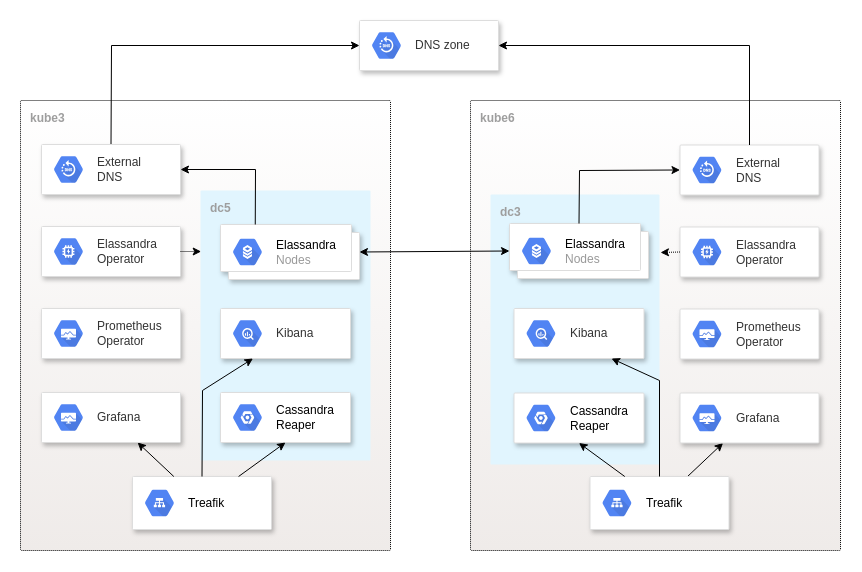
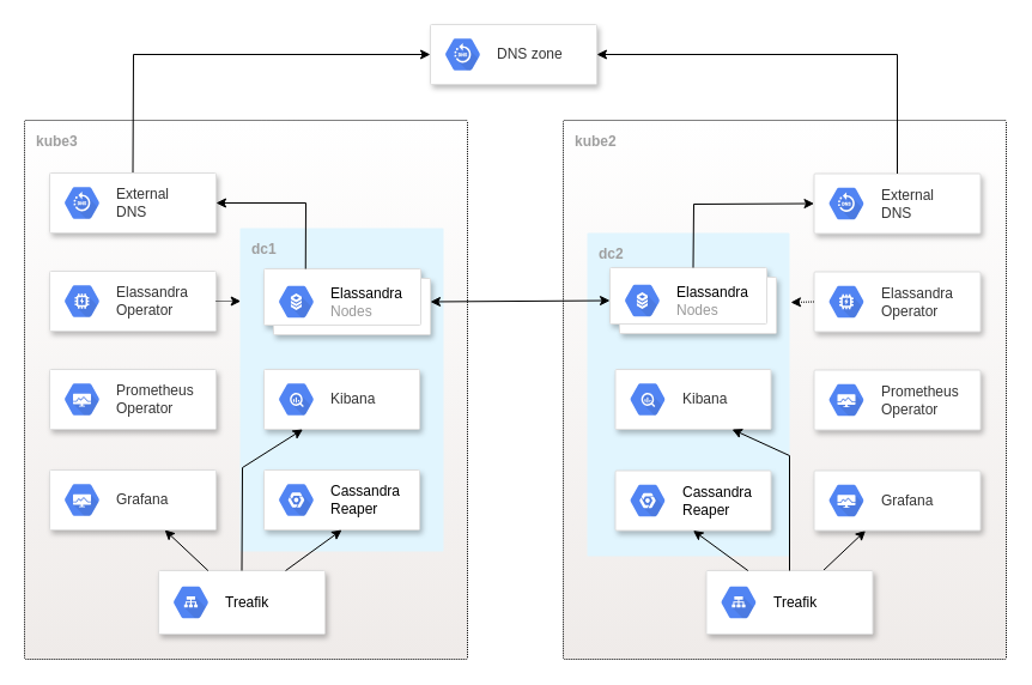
- <mxCell id="4" value="&lt;b&gt;kube6&lt;/b&gt;" style="points=[[0,0,0],[0.25,0,0],[0.5,0,0],[0.75,0,0],[1,0,0],[1,0.25,0],[1,0.5,0],[1,0.75,0],[1,1,0],[0.75,1,0],[0.5,1,0],[0.25,1,0],[0,1,0],[0,0.75,0],[0,0.5,0],[0,0.25,0]];rounded=1;absoluteArcSize=1;arcSize=2;html=1;strokeColor=#000000;gradientColor=#ffffff;shadow=0;dashed=1;fontSize=12;fontColor=#9E9E9E;align=left;verticalAlign=top;spacing=10;spacingTop=-4;fillColor=#EFEBE9;gradientDirection=north;dashPattern=1 1;" vertex="1" parent="1"><mxGeometry x="470" y="100" width="370" height="450" as="geometry" /></mxCell>
+ <mxCell id="4" value="&lt;b&gt;kube2&lt;/b&gt;" style="points=[[0,0,0],[0.25,0,0],[0.5,0,0],[0.75,0,0],[1,0,0],[1,0.25,0],[1,0.5,0],[1,0.75,0],[1,1,0],[0.75,1,0],[0.5,1,0],[0.25,1,0],[0,1,0],[0,0.75,0],[0,0.5,0],[0,0.25,0]];rounded=1;absoluteArcSize=1;arcSize=2;html=1;strokeColor=#000000;gradientColor=#ffffff;shadow=0;dashed=1;fontSize=12;fontColor=#9E9E9E;align=left;verticalAlign=top;spacing=10;spacingTop=-4;fillColor=#EFEBE9;gradientDirection=north;dashPattern=1 1;" vertex="1" parent="1"><mxGeometry x="470" y="100" width="370" height="450" as="geometry" /></mxCell>
- <mxCell id="3" value="&lt;b&gt;dc5&lt;/b&gt;" style="points=[[0,0,0],[0.25,0,0],[0.5,0,0],[0.75,0,0],[1,0,0],[1,0.25,0],[1,0.5,0],[1,0.75,0],[1,1,0],[0.75,1,0],[0.5,1,0],[0.25,1,0],[0,1,0],[0,0.75,0],[0,0.5,0],[0,0.25,0]];rounded=1;absoluteArcSize=1;arcSize=2;html=1;strokeColor=none;gradientColor=none;shadow=0;dashed=0;fontSize=12;fontColor=#9E9E9E;align=left;verticalAlign=top;spacing=10;spacingTop=-4;fillColor=#E1F5FE;" vertex="1" parent="1"><mxGeometry x="200" y="190" width="170" height="270" as="geometry" /></mxCell>
+ <mxCell id="3" value="&lt;b&gt;dc1&lt;/b&gt;" style="points=[[0,0,0],[0.25,0,0],[0.5,0,0],[0.75,0,0],[1,0,0],[1,0.25,0],[1,0.5,0],[1,0.75,0],[1,1,0],[0.75,1,0],[0.5,1,0],[0.25,1,0],[0,1,0],[0,0.75,0],[0,0.5,0],[0,0.25,0]];rounded=1;absoluteArcSize=1;arcSize=2;html=1;strokeColor=none;gradientColor=none;shadow=0;dashed=0;fontSize=12;fontColor=#9E9E9E;align=left;verticalAlign=top;spacing=10;spacingTop=-4;fillColor=#E1F5FE;" vertex="1" parent="1"><mxGeometry x="200" y="190" width="170" height="270" as="geometry" /></mxCell>
- <mxCell id="29" value="&lt;b&gt;dc3&lt;/b&gt;" style="points=[[0,0,0],[0.25,0,0],[0.5,0,0],[0.75,0,0],[1,0,0],[1,0.25,0],[1,0.5,0],[1,0.75,0],[1,1,0],[0.75,1,0],[0.5,1,0],[0.25,1,0],[0,1,0],[0,0.75,0],[0,0.5,0],[0,0.25,0]];rounded=1;absoluteArcSize=1;arcSize=2;html=1;strokeColor=none;gradientColor=none;shadow=0;dashed=0;fontSize=12;fontColor=#9E9E9E;align=left;verticalAlign=top;spacing=10;spacingTop=-4;fillColor=#E1F5FE;" vertex="1" parent="1"><mxGeometry x="490" y="194" width="169" height="270" as="geometry" /></mxCell>
+ <mxCell id="29" value="&lt;b&gt;dc2&lt;/b&gt;" style="points=[[0,0,0],[0.25,0,0],[0.5,0,0],[0.75,0,0],[1,0,0],[1,0.25,0],[1,0.5,0],[1,0.75,0],[1,1,0],[0.75,1,0],[0.5,1,0],[0.25,1,0],[0,1,0],[0,0.75,0],[0,0.5,0],[0,0.25,0]];rounded=1;absoluteArcSize=1;arcSize=2;html=1;strokeColor=none;gradientColor=none;shadow=0;dashed=0;fontSize=12;fontColor=#9E9E9E;align=left;verticalAlign=top;spacing=10;spacingTop=-4;fillColor=#E1F5FE;" vertex="1" parent="1"><mxGeometry x="490" y="194" width="169" height="270" as="geometry" /></mxCell>
